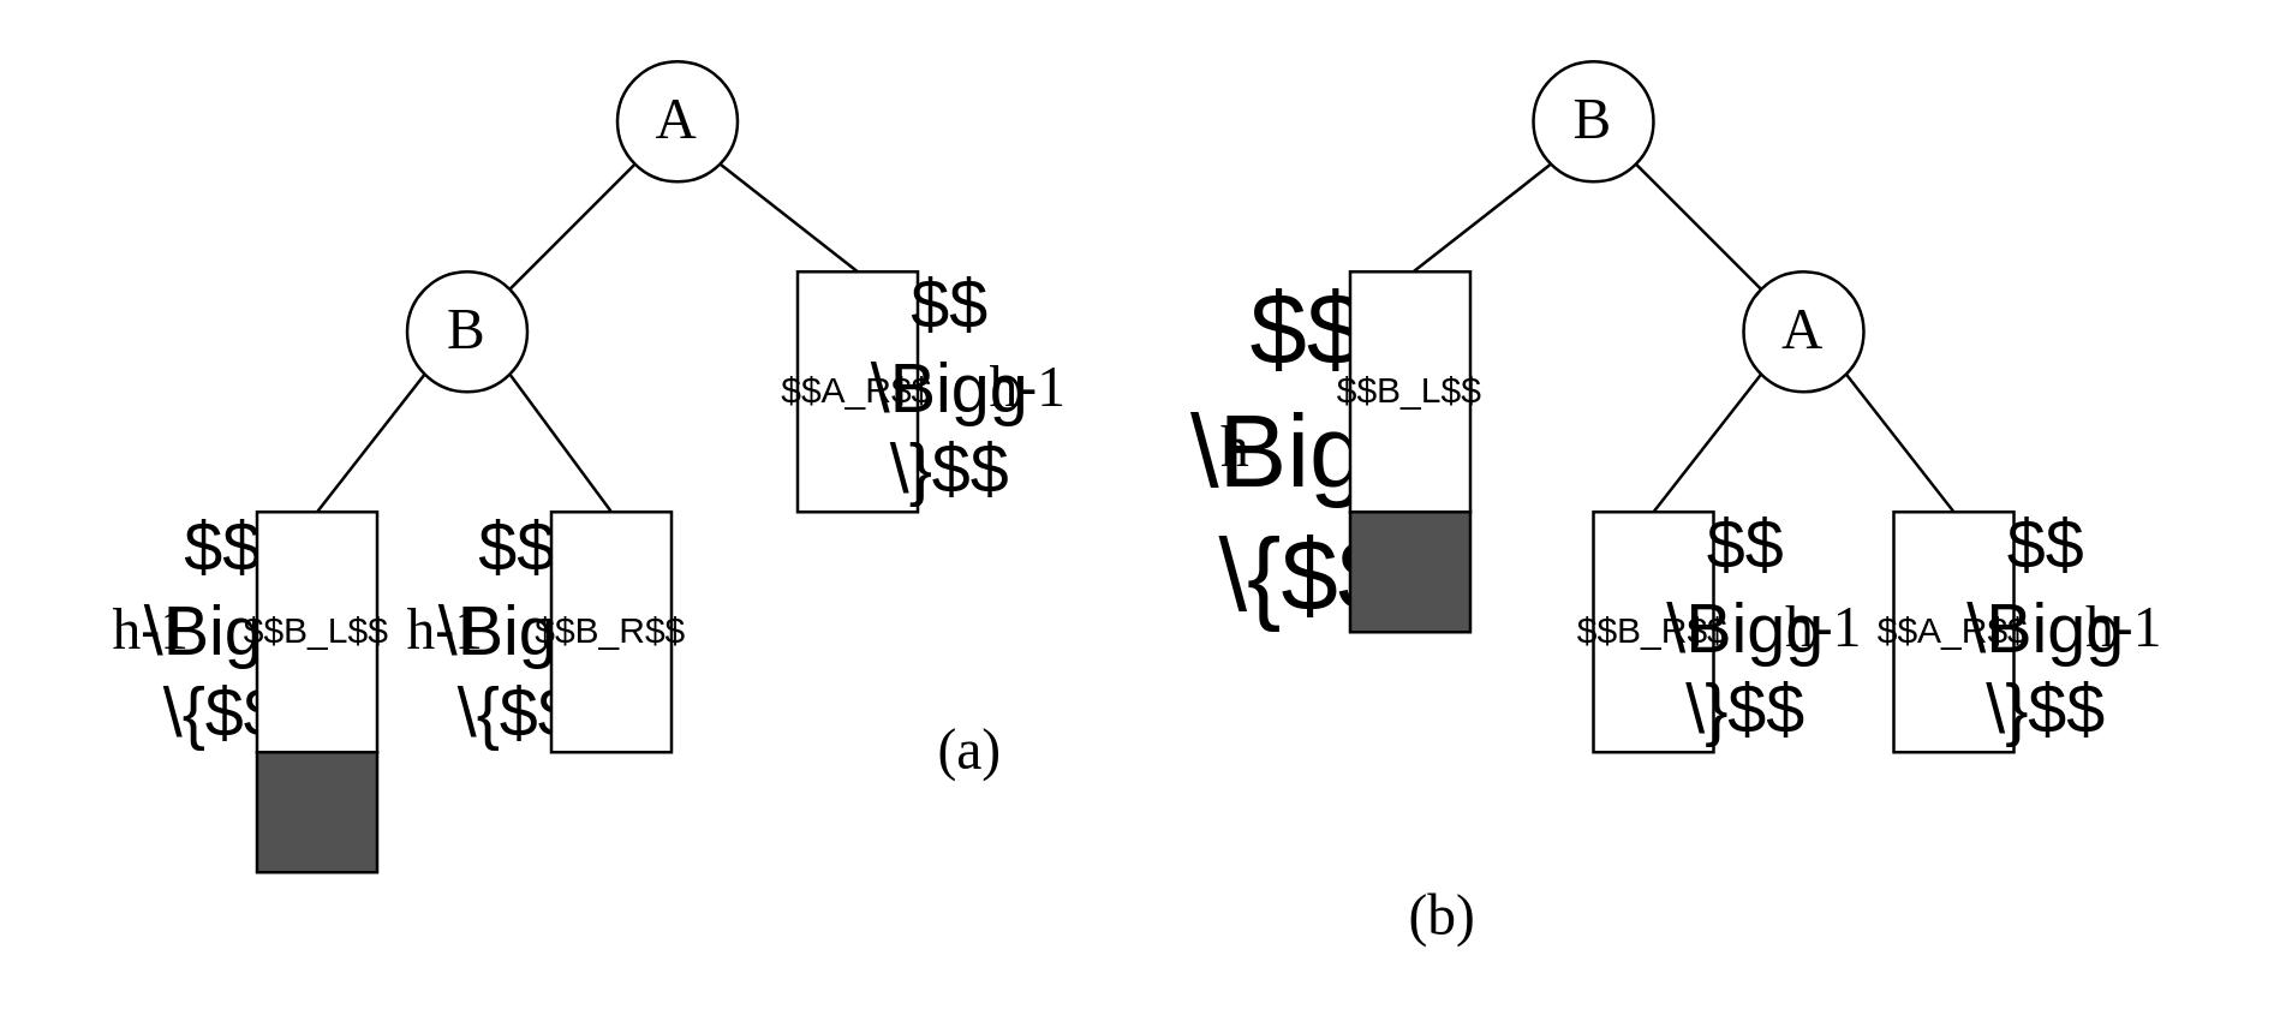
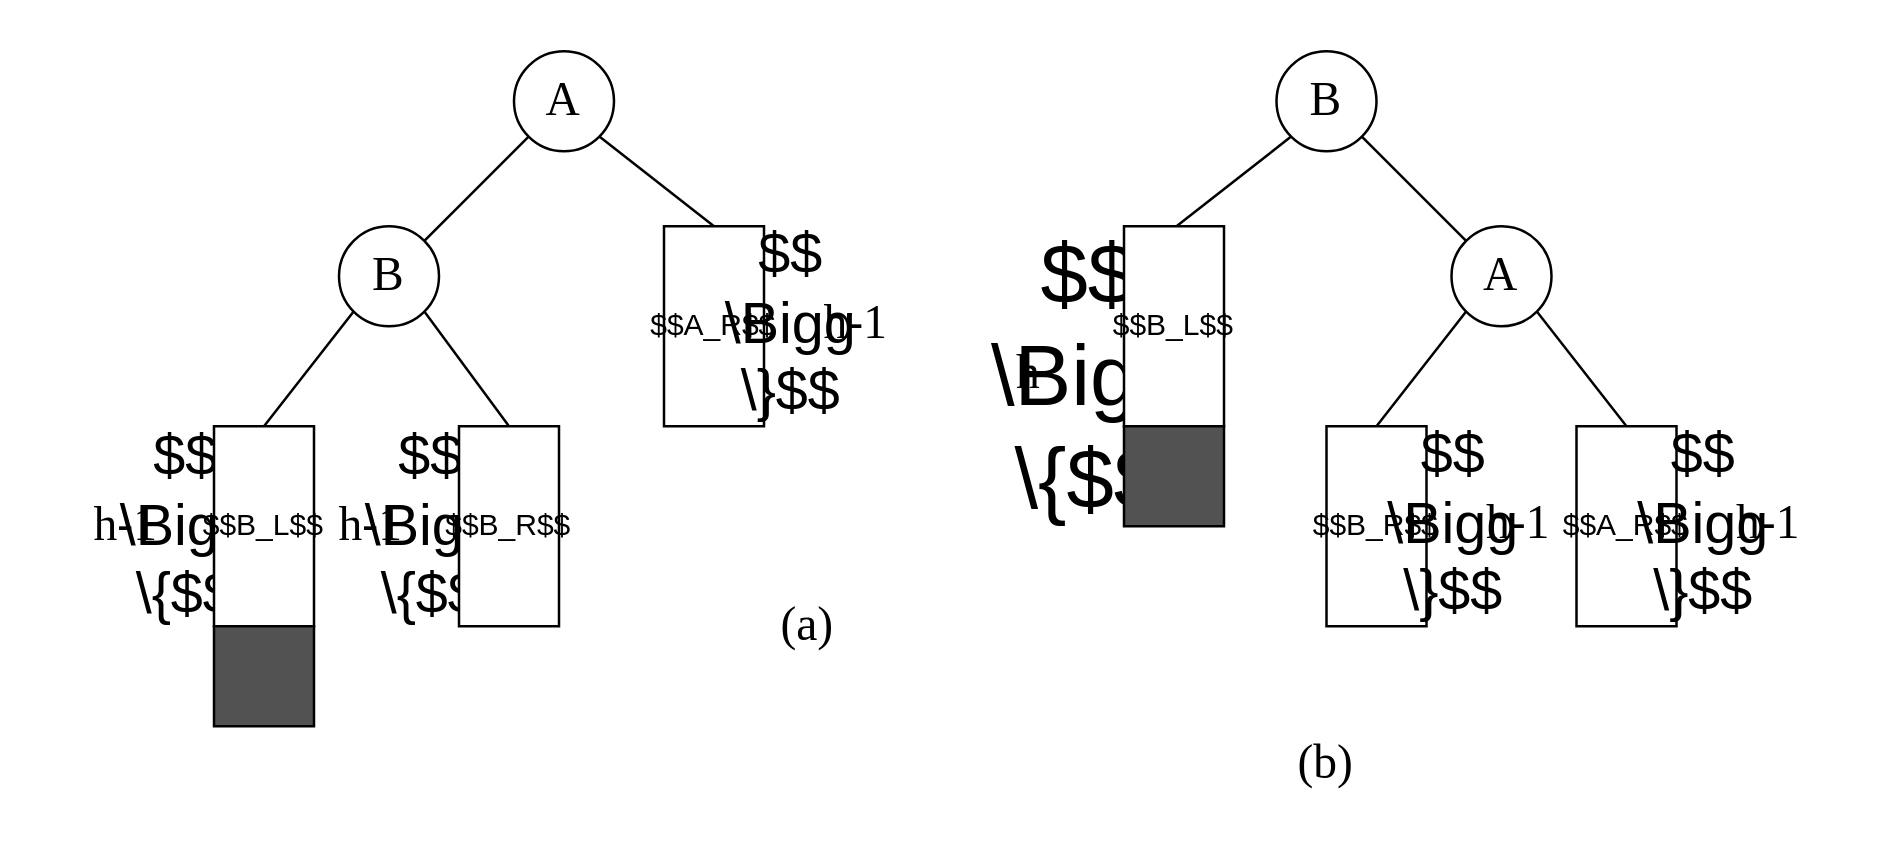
- <mxCell id="32" value="&lt;span style=&quot;font-size: 19px;&quot;&gt;&lt;font face=&quot;Times New Roman&quot;&gt;(b)&lt;/font&gt;&lt;/span&gt;" style="text;html=1;strokeColor=none;fillColor=none;align=center;verticalAlign=middle;whiteSpace=wrap;rounded=0;fontSize=11;fontFamily=Helvetica;fontColor=default;container=0;" vertex="1" parent="1"><mxGeometry x="450" y="290" width="60" height="30" as="geometry" /></mxCell>
+ <mxCell id="32" value="&lt;span style=&quot;font-size: 19px;&quot;&gt;&lt;font face=&quot;Times New Roman&quot;&gt;(b)&lt;/font&gt;&lt;/span&gt;" style="text;html=1;strokeColor=none;fillColor=none;align=center;verticalAlign=middle;whiteSpace=wrap;rounded=0;fontSize=11;fontFamily=Helvetica;fontColor=default;container=0;" vertex="1" parent="1"><mxGeometry x="500" y="290" width="60" height="30" as="geometry" /></mxCell>
